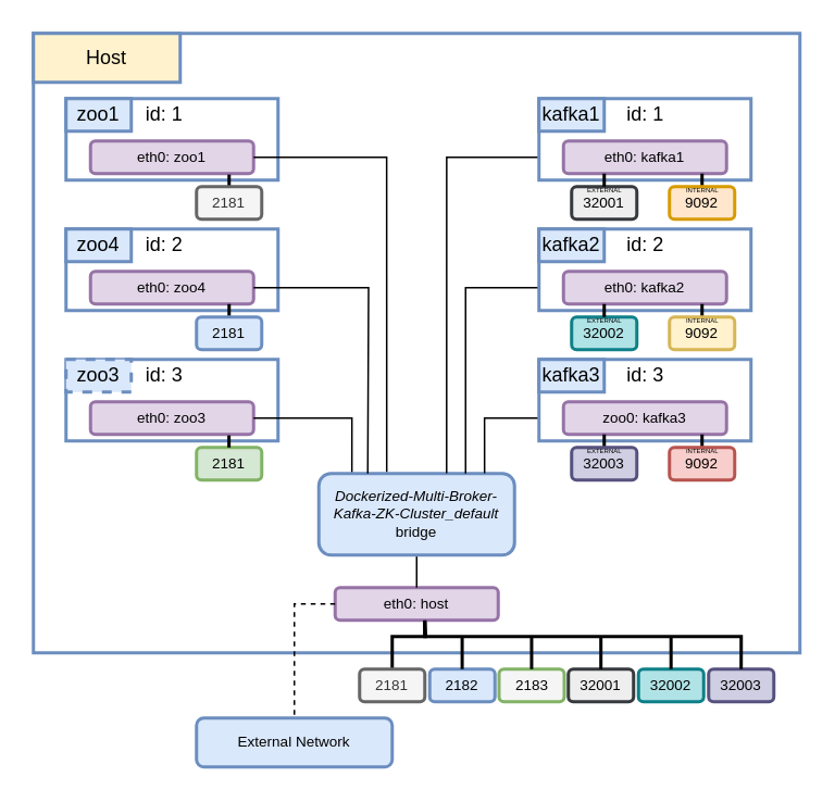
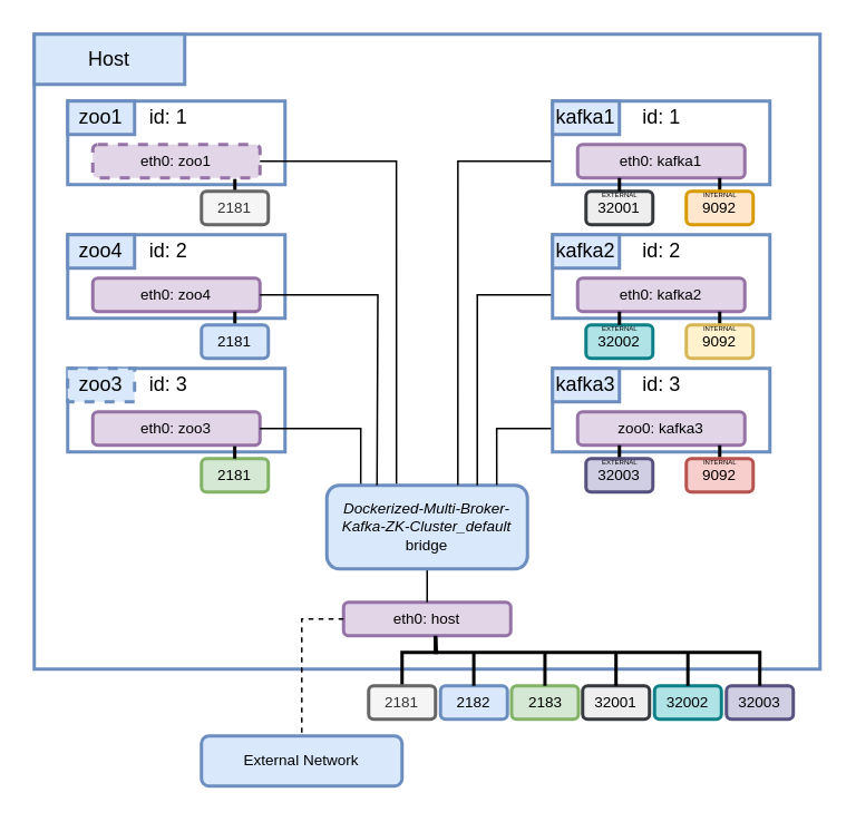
- <mxCell id="3" value="Host" style="rounded=0;whiteSpace=wrap;html=1;fillColor=#fff2cc;strokeColor=#6c8ebf;strokeWidth=2;fontSize=12;" parent="1" vertex="1"><mxGeometry x="20" y="20" width="90" height="30" as="geometry" /></mxCell>
+ <mxCell id="3" value="Host" style="rounded=0;whiteSpace=wrap;html=1;fillColor=#dae8fc;strokeColor=#6c8ebf;strokeWidth=2;fontSize=12;" parent="1" vertex="1"><mxGeometry x="20" y="20" width="90" height="30" as="geometry" /></mxCell>
- <mxCell id="9" value="eth0: zoo1" style="rounded=1;whiteSpace=wrap;html=1;strokeColor=#9673a6;strokeWidth=2;fontSize=9;fillColor=#e1d5e7;" parent="6" vertex="1"><mxGeometry x="15" y="26" width="100" height="20" as="geometry" /></mxCell>
+ <mxCell id="9" value="eth0: zoo1" style="rounded=1;whiteSpace=wrap;html=1;strokeColor=#9673a6;strokeWidth=2;fontSize=9;fillColor=#e1d5e7;dashed=1;" parent="6" vertex="1"><mxGeometry x="15" y="26" width="100" height="20" as="geometry" /></mxCell>
- <mxCell id="45" value="2183" style="rounded=1;whiteSpace=wrap;html=1;strokeColor=#82b366;strokeWidth=2;fillColor=#f5f5f5;fontSize=9;" parent="1" vertex="1"><mxGeometry x="305.5" y="410" width="40" height="20" as="geometry" /></mxCell>
+ <mxCell id="45" value="2183" style="rounded=1;whiteSpace=wrap;html=1;strokeColor=#82b366;strokeWidth=2;fillColor=#d5e8d4;fontSize=9;" parent="1" vertex="1"><mxGeometry x="305.5" y="410" width="40" height="20" as="geometry" /></mxCell>
